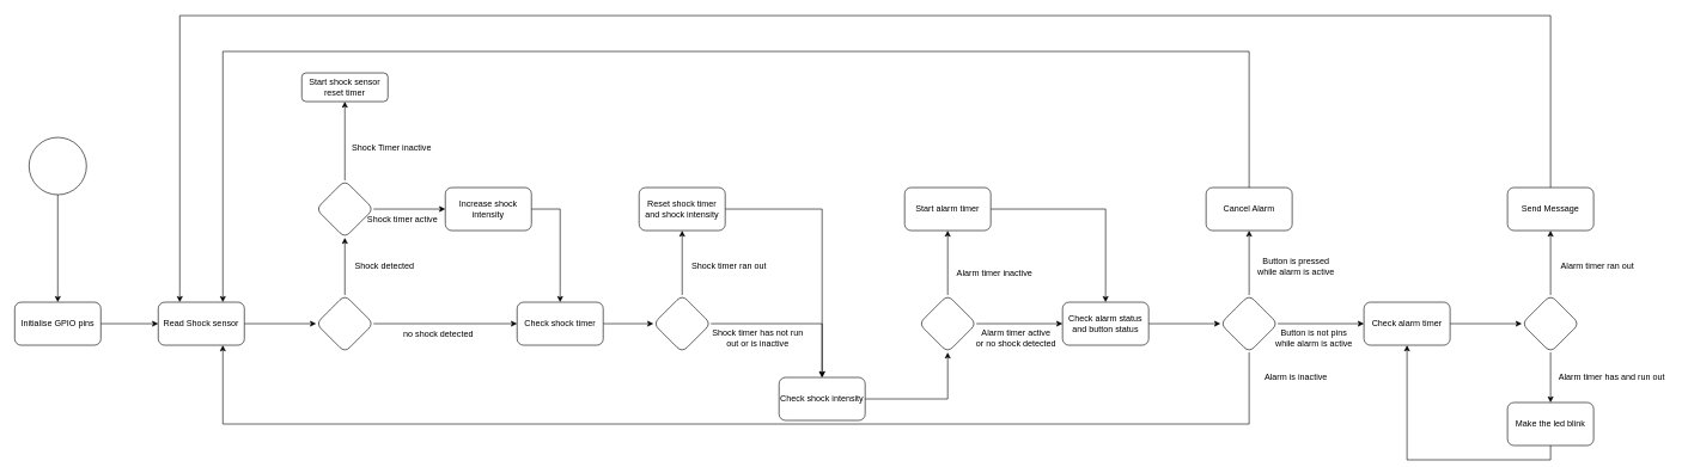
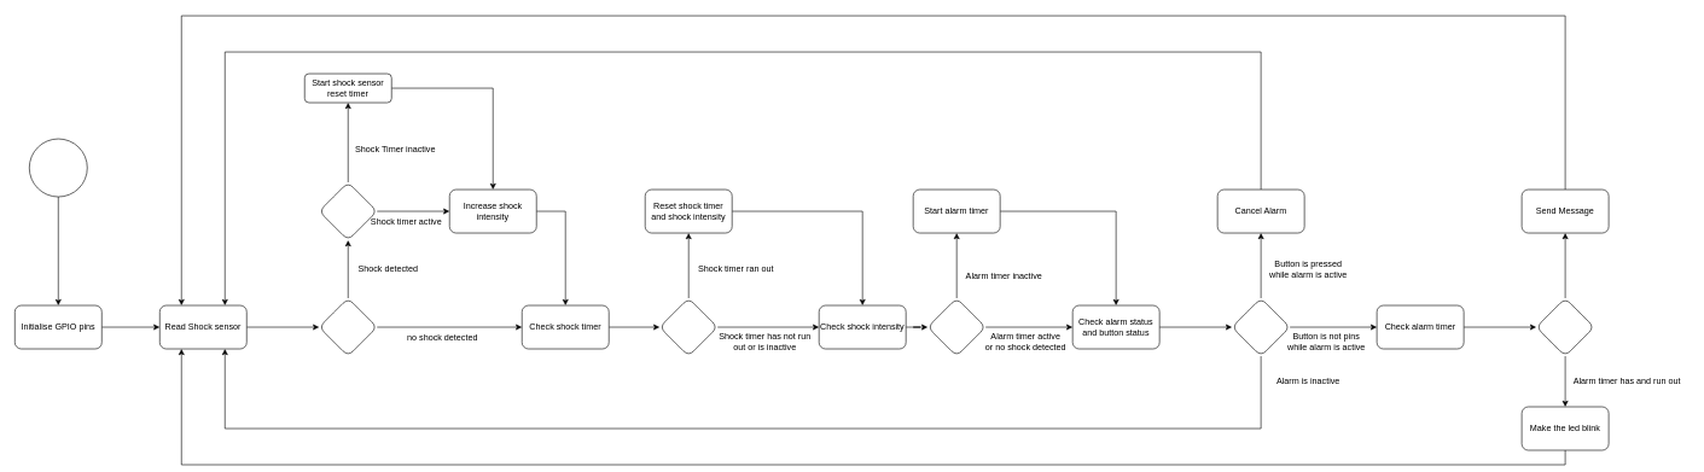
+ <mxCell id="14" style="edgeStyle=orthogonalEdgeStyle;rounded=0;orthogonalLoop=1;jettySize=auto;html=1;exitX=1;exitY=0.5;exitDx=0;exitDy=0;entryX=0.5;entryY=0;entryDx=0;entryDy=0;" parent="1" source="15" target="17" edge="1"><mxGeometry relative="1" as="geometry" /></mxCell>
- <mxCell id="53" value="Alarm timer ran out" style="text;html=1;align=center;verticalAlign=middle;resizable=0;points=[];autosize=1;strokeColor=none;fillColor=none;" parent="1" vertex="1"><mxGeometry x="2160" y="355.89" width="130" height="30" as="geometry" /></mxCell>
- <mxCell id="45" style="edgeStyle=orthogonalEdgeStyle;rounded=0;orthogonalLoop=1;jettySize=auto;html=1;exitX=0.5;exitY=1;exitDx=0;exitDy=0;" parent="1" source="46" target="41" edge="1"><mxGeometry relative="1" as="geometry" /></mxCell>
+ <mxCell id="45" style="edgeStyle=orthogonalEdgeStyle;rounded=0;orthogonalLoop=1;jettySize=auto;html=1;exitX=0.5;exitY=1;exitDx=0;exitDy=0;entryX=0.25;entryY=1;entryDx=0;entryDy=0;" parent="1" source="46" target="7" edge="1"><mxGeometry relative="1" as="geometry" /></mxCell>
- <mxCell id="26" value="Check shock intensity" style="whiteSpace=wrap;html=1;strokeColor=#000000;rounded=1;" parent="1" vertex="1"><mxGeometry x="1085" y="525.89" width="120" height="60" as="geometry" /></mxCell>
+ <mxCell id="26" value="Check shock intensity" style="whiteSpace=wrap;html=1;strokeColor=#000000;rounded=1;" parent="1" vertex="1"><mxGeometry x="1130" y="420.89" width="120" height="60" as="geometry" /></mxCell>
